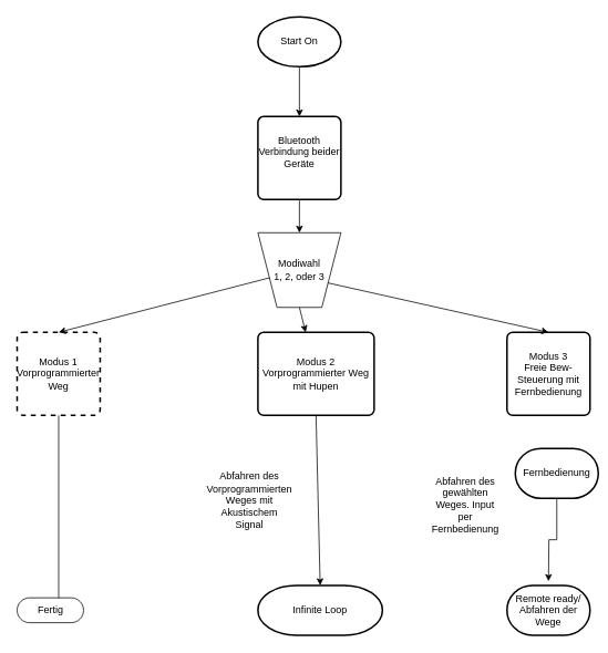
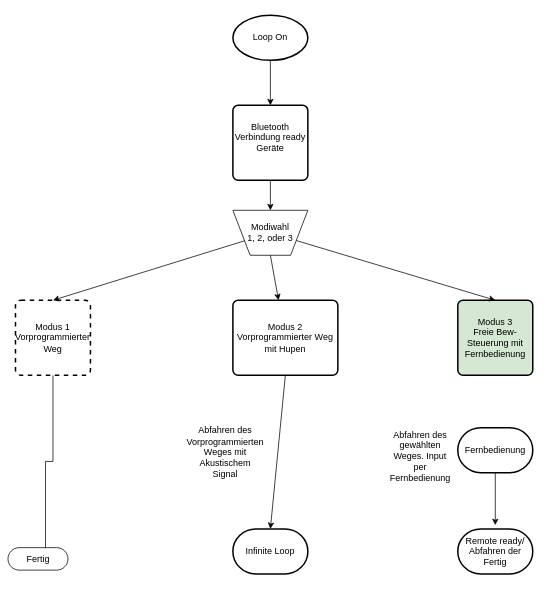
- <mxCell id="2" value="Start On" style="strokeWidth=2;html=1;shape=mxgraph.flowchart.start_1;whiteSpace=wrap;" vertex="1" parent="1"><mxGeometry x="310" y="20" width="100" height="60" as="geometry" /></mxCell>
+ <mxCell id="2" value="Loop On" style="strokeWidth=2;html=1;shape=mxgraph.flowchart.start_1;whiteSpace=wrap;" vertex="1" parent="1"><mxGeometry x="310" y="20" width="100" height="60" as="geometry" /></mxCell>
- <mxCell id="4" value="&lt;div&gt;Bluetooth Verbindung beider Geräte&lt;/div&gt;&lt;div&gt;&lt;br&gt;&lt;/div&gt;" style="rounded=1;whiteSpace=wrap;html=1;absoluteArcSize=1;arcSize=14;strokeWidth=2;" vertex="1" parent="1"><mxGeometry x="310" y="140" width="100" height="100" as="geometry" /></mxCell>
+ <mxCell id="4" value="&lt;div&gt;Bluetooth Verbindung ready Geräte&lt;/div&gt;&lt;div&gt;&lt;br&gt;&lt;/div&gt;" style="rounded=1;whiteSpace=wrap;html=1;absoluteArcSize=1;arcSize=14;strokeWidth=2;" vertex="1" parent="1"><mxGeometry x="310" y="140" width="100" height="100" as="geometry" /></mxCell>
- <mxCell id="5" value="&lt;div&gt;Modiwahl&lt;/div&gt;&lt;div&gt;1, 2, oder 3&lt;/div&gt;" style="verticalLabelPosition=middle;verticalAlign=middle;html=1;shape=trapezoid;perimeter=trapezoidPerimeter;whiteSpace=wrap;size=0.23;arcSize=10;flipV=1;labelPosition=center;align=center;" vertex="1" parent="1"><mxGeometry x="310" y="280" width="100" height="90" as="geometry" /></mxCell>
+ <mxCell id="5" value="&lt;div&gt;Modiwahl&lt;/div&gt;&lt;div&gt;1, 2, oder 3&lt;/div&gt;" style="verticalLabelPosition=middle;verticalAlign=middle;html=1;shape=trapezoid;perimeter=trapezoidPerimeter;whiteSpace=wrap;size=0.23;arcSize=10;flipV=1;labelPosition=center;align=center;" vertex="1" parent="1"><mxGeometry x="310" y="280" width="100" height="60" as="geometry" /></mxCell>
- <mxCell id="9" value="&lt;div&gt;Modus 3&lt;/div&gt;Freie Bew-Steuerung mit Fernbedienung" style="rounded=1;whiteSpace=wrap;html=1;absoluteArcSize=1;arcSize=14;strokeWidth=2;" vertex="1" parent="1"><mxGeometry x="610" y="400" width="100" height="100" as="geometry" /></mxCell>
+ <mxCell id="9" value="&lt;div&gt;Modus 3&lt;/div&gt;Freie Bew-Steuerung mit Fernbedienung" style="rounded=1;whiteSpace=wrap;html=1;absoluteArcSize=1;arcSize=14;strokeWidth=2;fillColor=#d5e8d4;" vertex="1" parent="1"><mxGeometry x="610" y="400" width="100" height="100" as="geometry" /></mxCell>
- <mxCell id="14" value="Fernbedienung" style="strokeWidth=2;html=1;shape=mxgraph.flowchart.terminator;whiteSpace=wrap;" vertex="1" parent="1"><mxGeometry x="620" y="540" width="100" height="60" as="geometry" /></mxCell>
+ <mxCell id="14" value="Fernbedienung" style="strokeWidth=2;html=1;shape=mxgraph.flowchart.terminator;whiteSpace=wrap;" vertex="1" parent="1"><mxGeometry x="610" y="570" width="100" height="60" as="geometry" /></mxCell>
- <mxCell id="10" value="&lt;div&gt;Fertig&lt;/div&gt;" style="html=1;dashed=0;whitespace=wrap;shape=mxgraph.dfd.start" vertex="1" parent="1"><mxGeometry x="20" y="720" width="80" height="30" as="geometry" /></mxCell>
+ <mxCell id="10" value="&lt;div&gt;Fertig&lt;/div&gt;" style="html=1;dashed=0;whitespace=wrap;shape=mxgraph.dfd.start" vertex="1" parent="1"><mxGeometry x="10" y="730" width="80" height="30" as="geometry" /></mxCell>
- <mxCell id="11" value="Infinite Loop" style="strokeWidth=2;html=1;shape=mxgraph.flowchart.terminator;whiteSpace=wrap;" vertex="1" parent="1"><mxGeometry x="310" y="705" width="150" height="60" as="geometry" /></mxCell>
+ <mxCell id="11" value="Infinite Loop" style="strokeWidth=2;html=1;shape=mxgraph.flowchart.terminator;whiteSpace=wrap;" vertex="1" parent="1"><mxGeometry x="310" y="705" width="100" height="60" as="geometry" /></mxCell>
- <mxCell id="12" value="&lt;div&gt;Remote ready/&lt;/div&gt;&lt;div&gt;Abfahren der Wege&lt;/div&gt;" style="strokeWidth=2;html=1;shape=mxgraph.flowchart.terminator;whiteSpace=wrap;" vertex="1" parent="1"><mxGeometry x="610" y="705" width="100" height="60" as="geometry" /></mxCell>
+ <mxCell id="12" value="&lt;div&gt;Remote ready/&lt;/div&gt;&lt;div&gt;Abfahren der Fertig&lt;/div&gt;" style="strokeWidth=2;html=1;shape=mxgraph.flowchart.terminator;whiteSpace=wrap;" vertex="1" parent="1"><mxGeometry x="610" y="705" width="100" height="60" as="geometry" /></mxCell>
